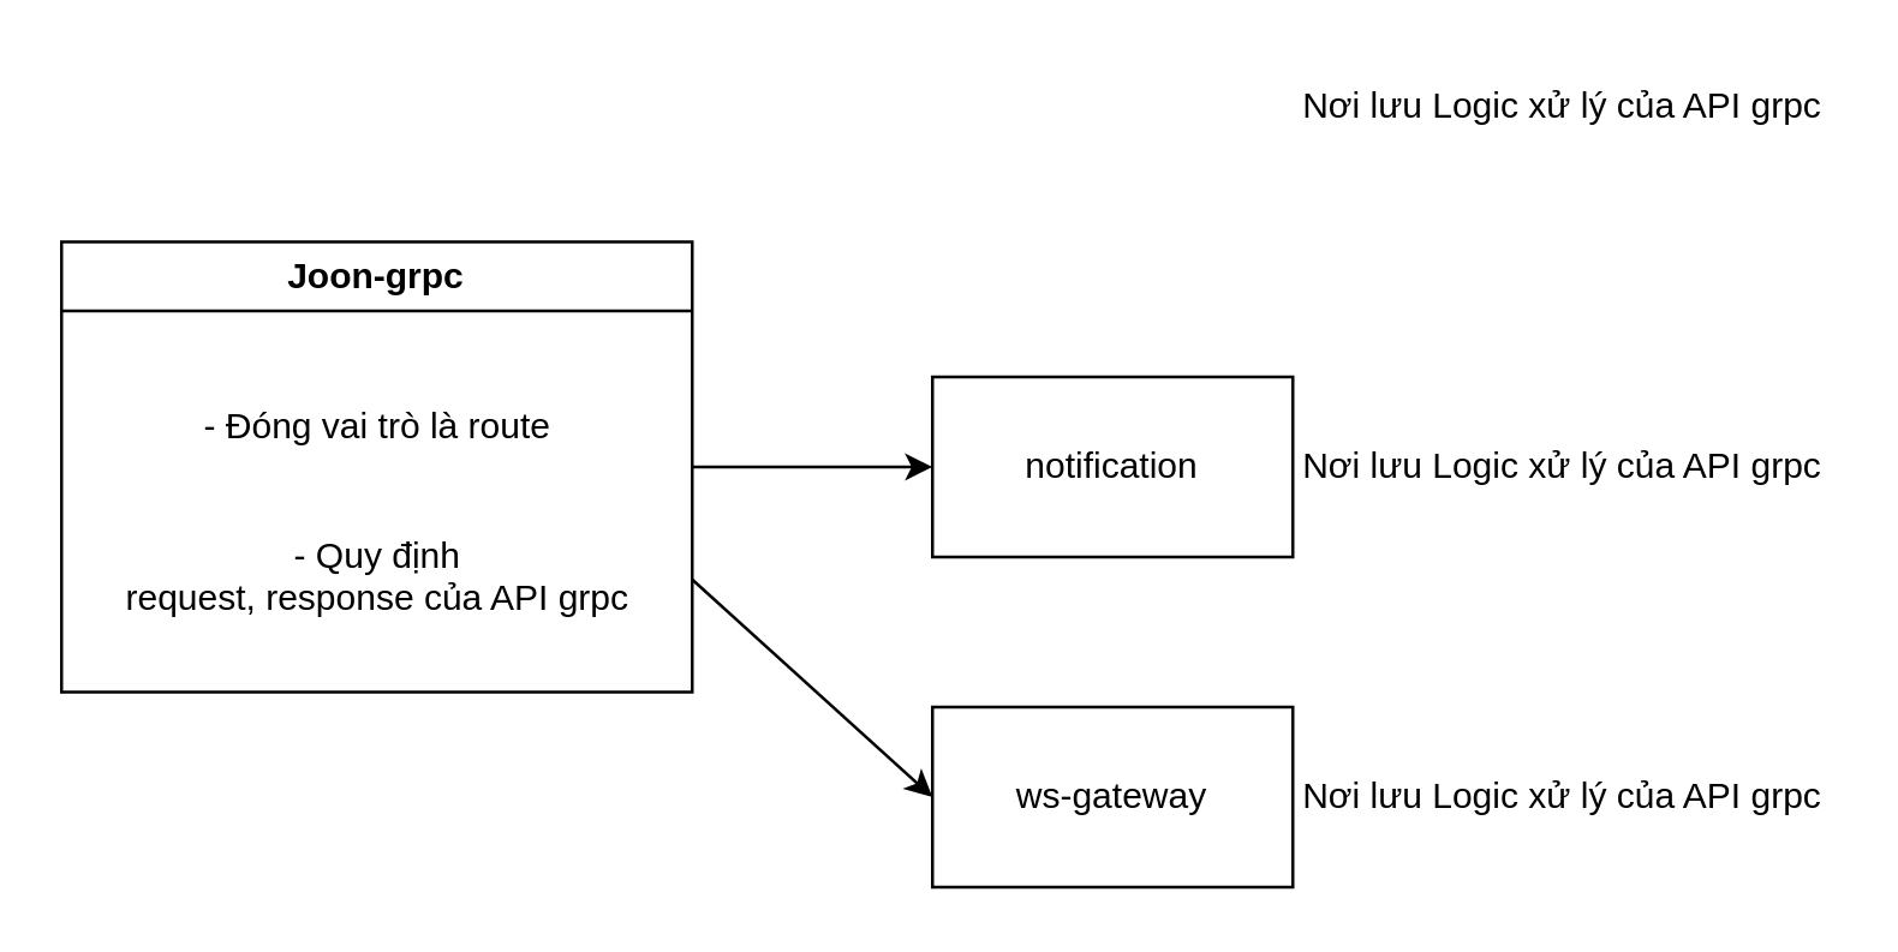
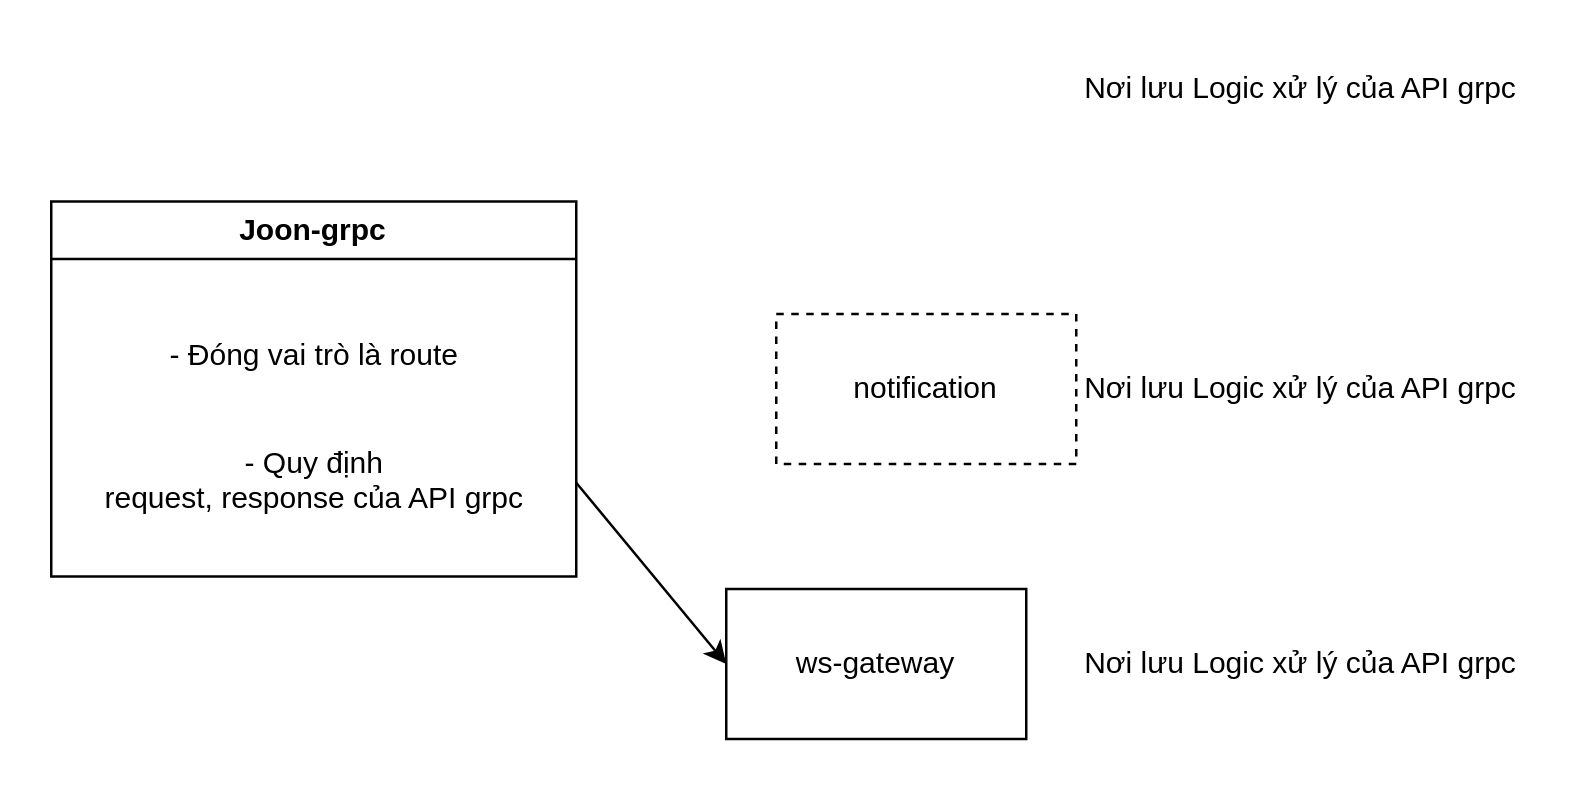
- <mxCell id="9" value="" style="endArrow=classic;html=1;rounded=0;exitX=1;exitY=0.5;exitDx=0;exitDy=0;entryX=0;entryY=0.5;entryDx=0;entryDy=0;" edge="1" parent="1" source="4" target="2"><mxGeometry width="50" height="50" relative="1" as="geometry"><mxPoint x="350" y="115" as="sourcePoint" /><mxPoint x="400" y="65" as="targetPoint" /></mxGeometry></mxCell>
- <mxCell id="2" value="notification" style="rounded=0;whiteSpace=wrap;html=1;" vertex="1" parent="1"><mxGeometry x="310" y="125" width="120" height="60" as="geometry" /></mxCell>
+ <mxCell id="2" value="notification" style="rounded=0;whiteSpace=wrap;html=1;dashed=1;" vertex="1" parent="1"><mxGeometry x="310" y="125" width="120" height="60" as="geometry" /></mxCell>
- <mxCell id="3" value="ws-gateway" style="rounded=0;whiteSpace=wrap;html=1;" vertex="1" parent="1"><mxGeometry x="310" y="235" width="120" height="60" as="geometry" /></mxCell>
+ <mxCell id="3" value="ws-gateway" style="rounded=0;whiteSpace=wrap;html=1;" vertex="1" parent="1"><mxGeometry x="290" y="235" width="120" height="60" as="geometry" /></mxCell>
